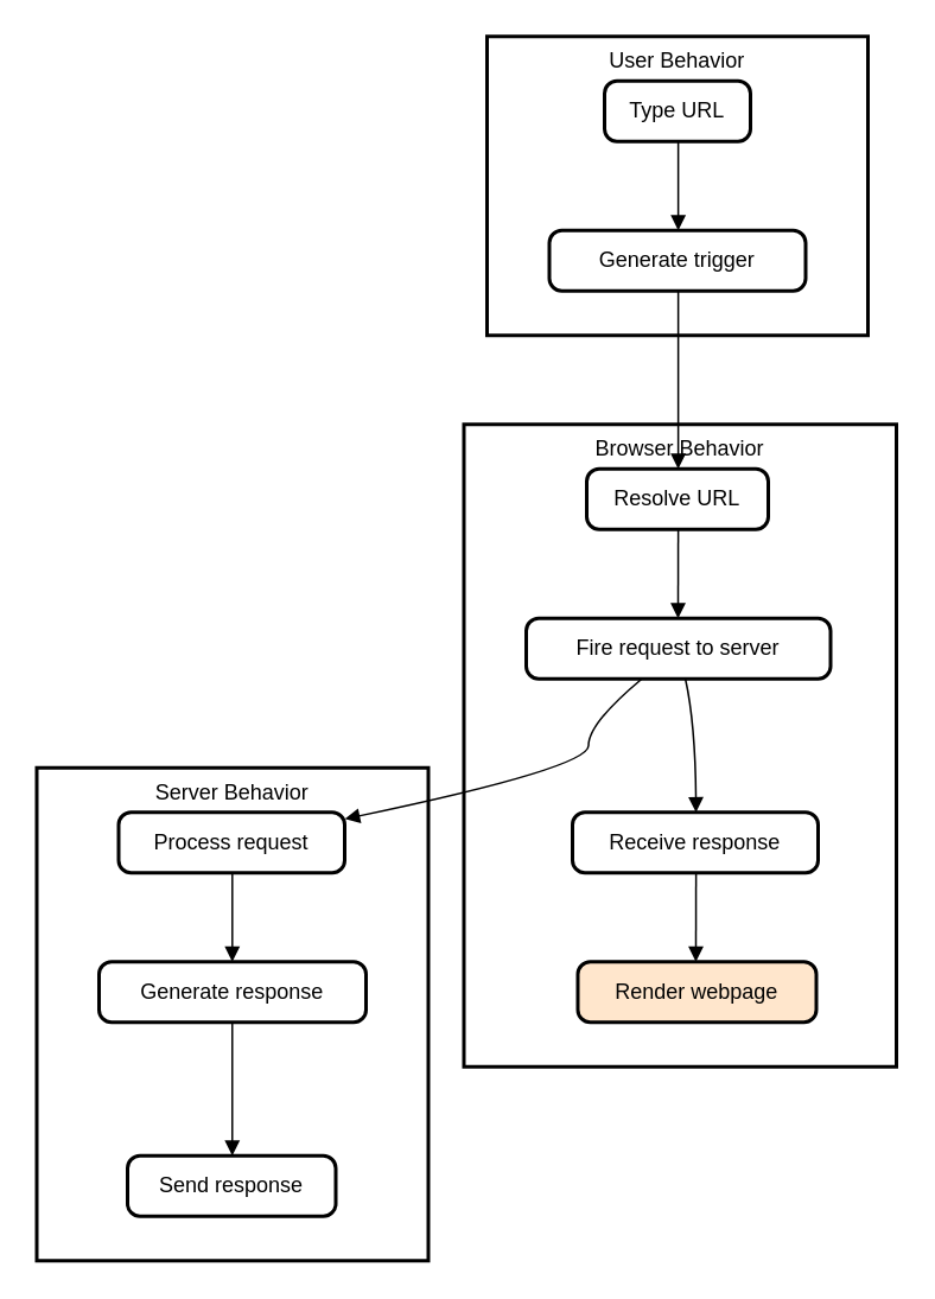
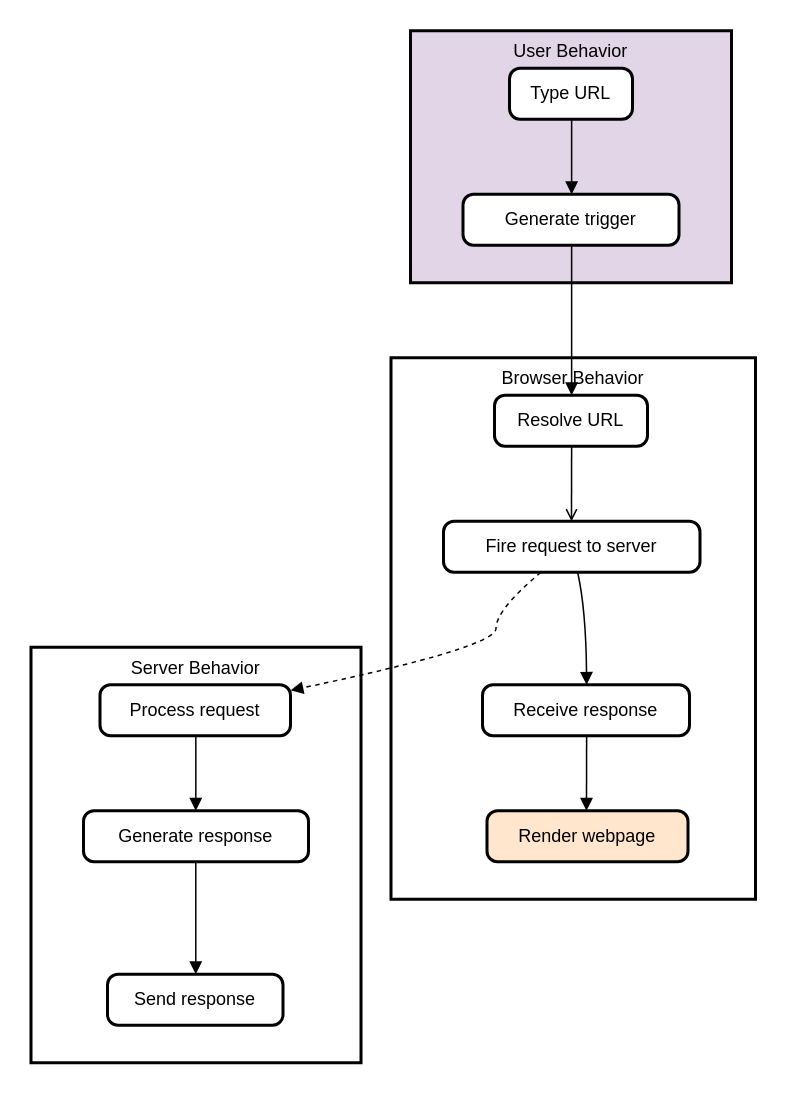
- <mxCell id="11" value="User Behavior" style="whiteSpace=wrap;strokeWidth=2;verticalAlign=top;" vertex="1" parent="1"><mxGeometry x="273" width="214" height="168" as="geometry" y="20" /></mxCell>
+ <mxCell id="11" value="User Behavior" style="whiteSpace=wrap;strokeWidth=2;verticalAlign=top;fillColor=#e1d5e7;" vertex="1" parent="1"><mxGeometry x="273" width="214" height="168" as="geometry" y="20" /></mxCell>
- <mxCell id="16" value="" style="curved=1;startArrow=none;endArrow=block;exitX=0.504;exitY=1;entryX=0.499;entryY=0;" edge="1" parent="1" source="7" target="8"><mxGeometry relative="1" as="geometry"><Array as="points" /></mxGeometry></mxCell>
+ <mxCell id="16" value="" style="curved=1;startArrow=none;endArrow=open;exitX=0.504;exitY=1;entryX=0.499;entryY=0;" edge="1" parent="1" source="7" target="8"><mxGeometry relative="1" as="geometry"><Array as="points" /></mxGeometry></mxCell>
- <mxCell id="19" value="" style="curved=1;startArrow=none;endArrow=block;exitX=0.38;exitY=1;entryX=1.003;entryY=0.108;" edge="1" parent="1" source="8" target="3"><mxGeometry relative="1" as="geometry"><Array as="points"><mxPoint x="330" y="406" /><mxPoint x="330" y="431" /></Array></mxGeometry></mxCell>
+ <mxCell id="19" value="" style="curved=1;startArrow=none;endArrow=block;exitX=0.38;exitY=1;entryX=1.003;entryY=0.108;dashed=1;" edge="1" parent="1" source="8" target="3"><mxGeometry relative="1" as="geometry"><Array as="points"><mxPoint x="330" y="406" /><mxPoint x="330" y="431" /></Array></mxGeometry></mxCell>
